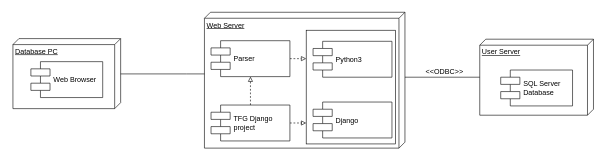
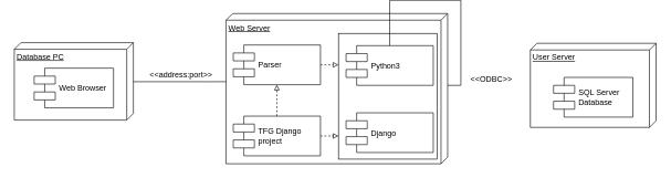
+ <mxCell id="21" value="&amp;lt;&amp;lt;address:port&amp;gt;&amp;gt;" style="text;html=1;resizable=0;points=[];autosize=1;align=left;verticalAlign=top;spacingTop=-4;" parent="1" vertex="1"><mxGeometry x="223" y="102.5" width="110" height="20" as="geometry" /></mxCell>
- <mxCell id="19" style="edgeStyle=orthogonalEdgeStyle;rounded=0;orthogonalLoop=1;jettySize=auto;html=1;exitX=0;exitY=0;exitDx=108.5;exitDy=0;exitPerimeter=0;startArrow=none;startFill=0;endArrow=none;endFill=0;" parent="1" source="7" target="17" edge="1"><mxGeometry relative="1" as="geometry" /></mxCell>
+ <mxCell id="19" style="edgeStyle=orthogonalEdgeStyle;rounded=0;orthogonalLoop=1;jettySize=auto;html=1;exitX=0;exitY=0;exitDx=108.5;exitDy=0;exitPerimeter=0;startArrow=none;startFill=0;endArrow=none;endFill=0;" parent="1" source="7" target="10" edge="1"><mxGeometry relative="1" as="geometry" /></mxCell>
